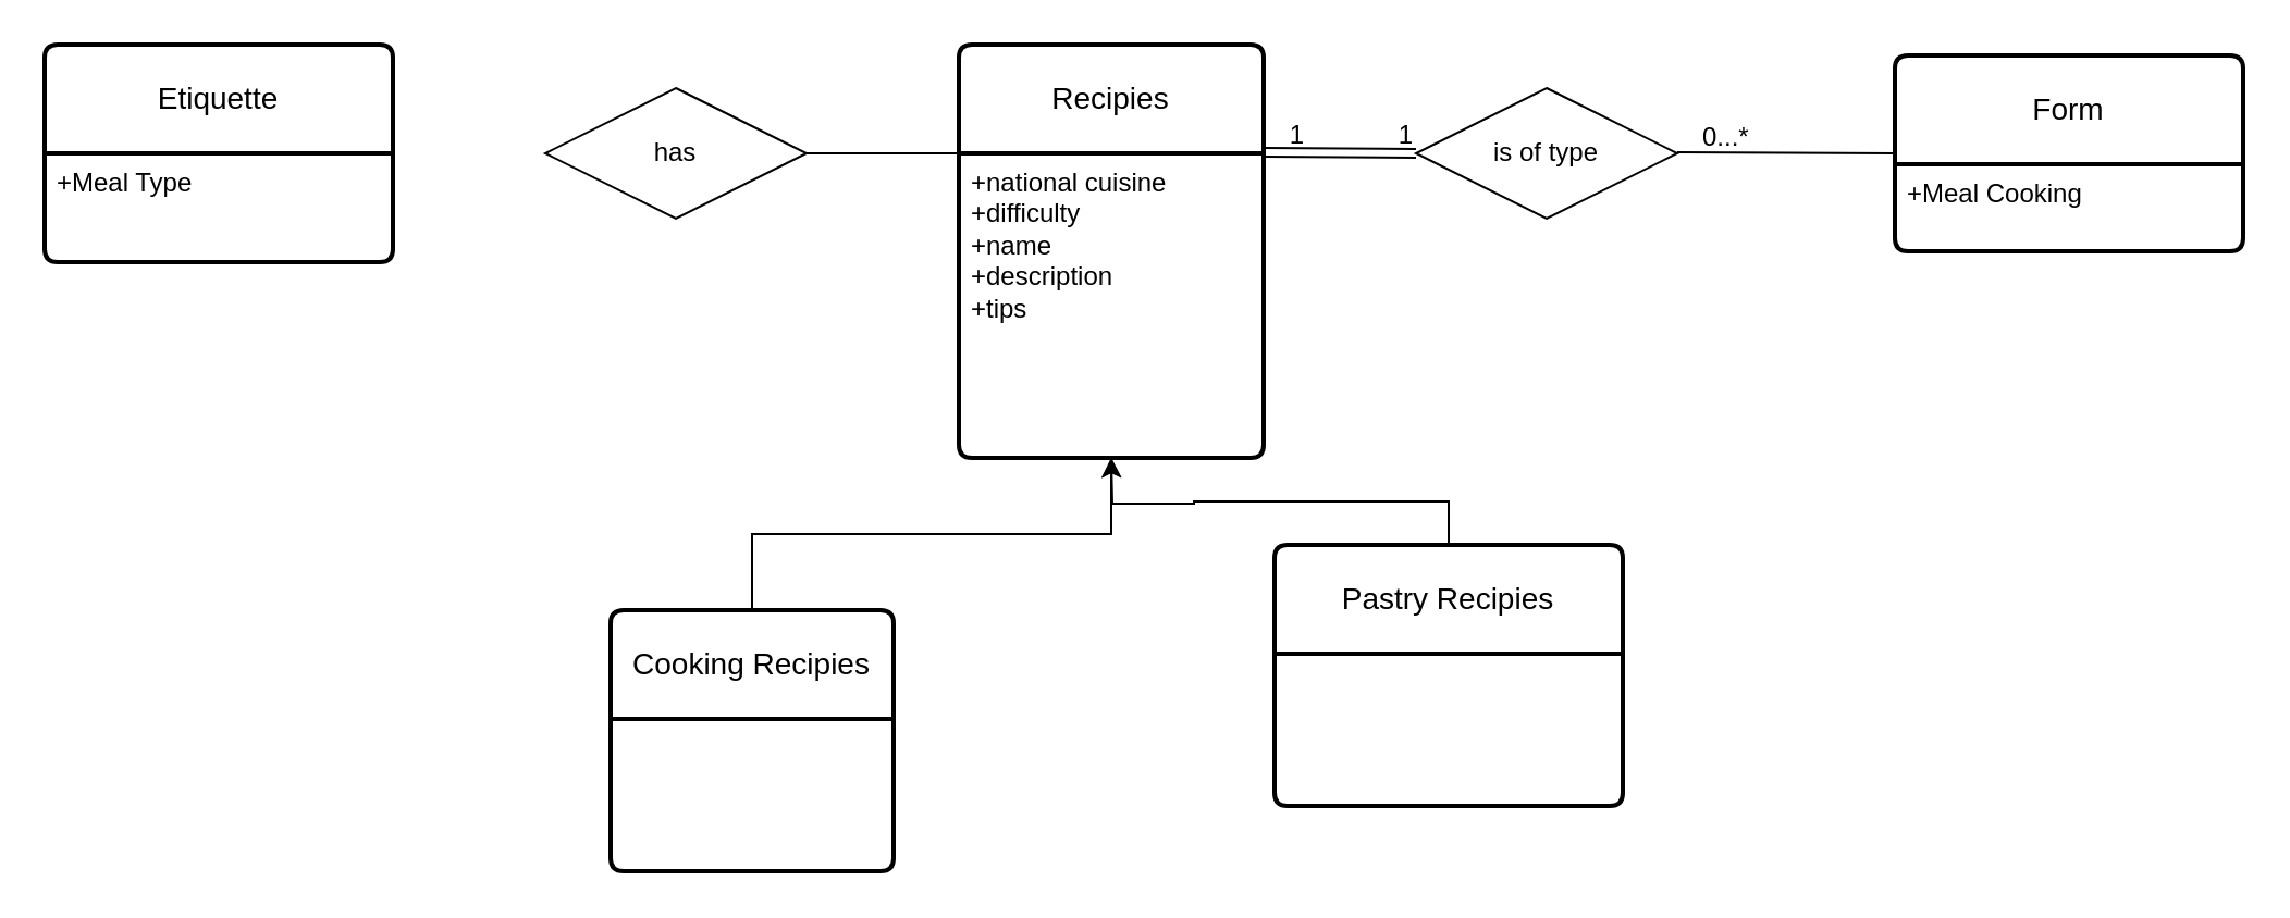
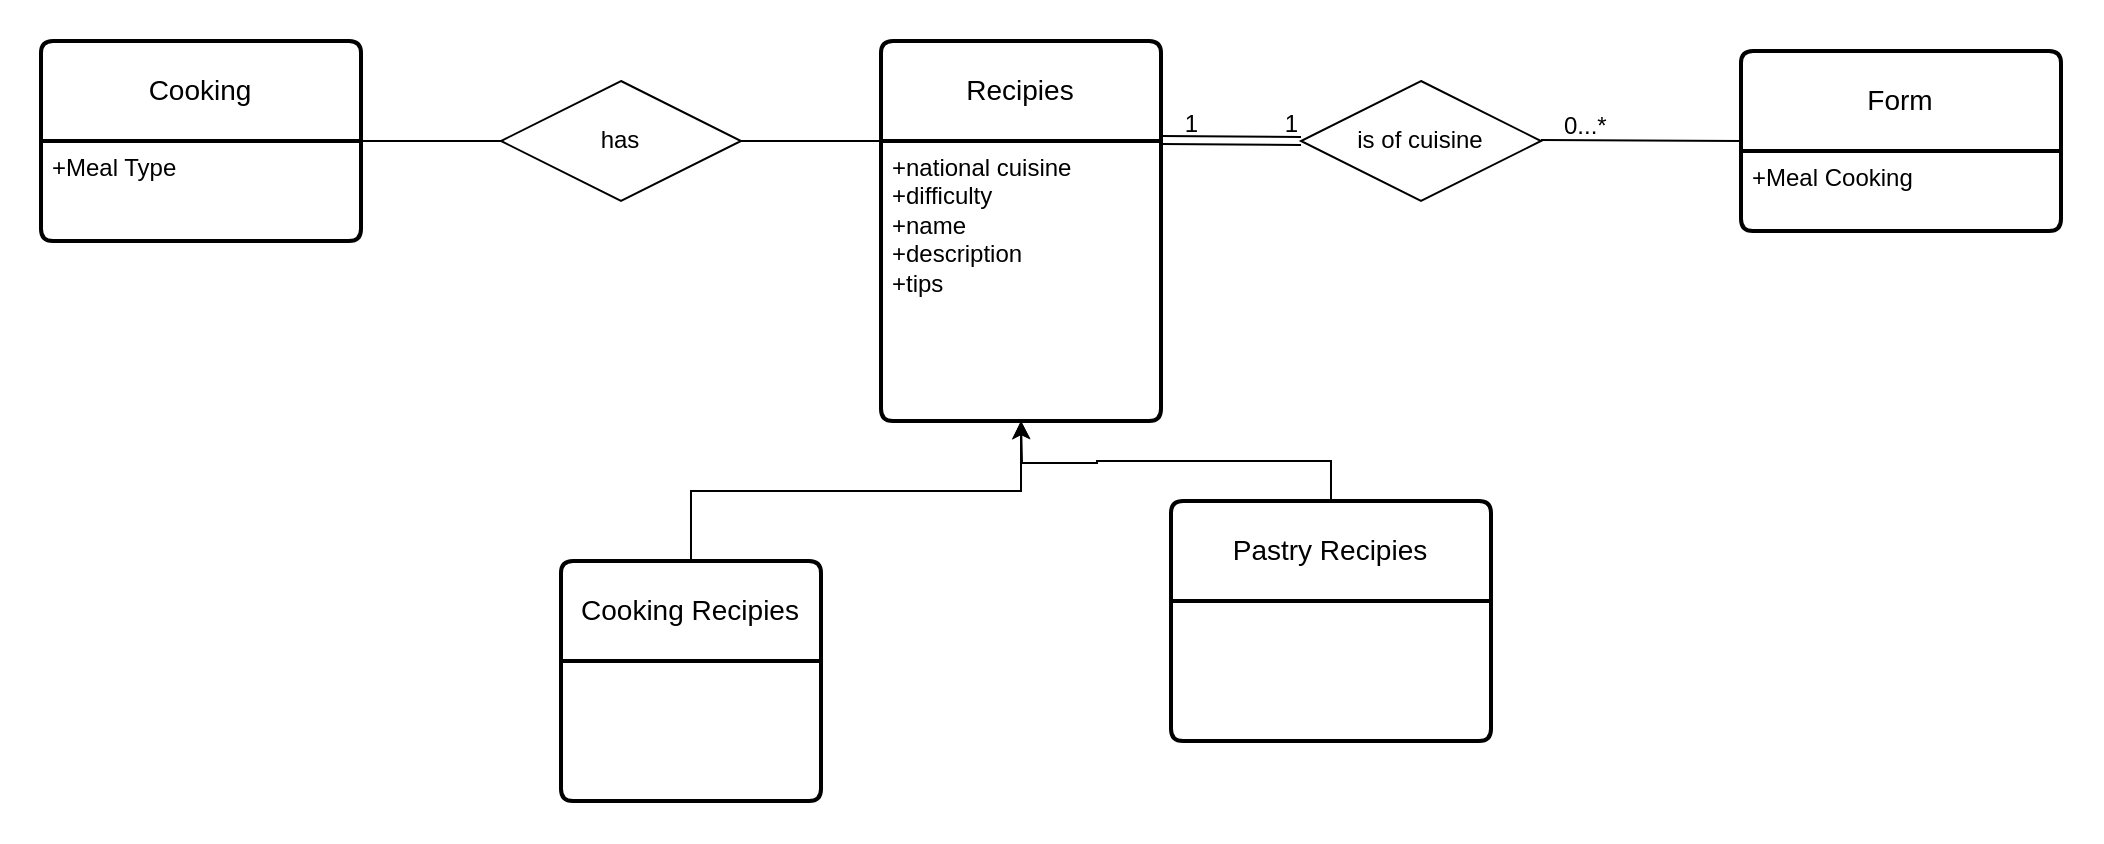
- <mxCell id="16" value="Etiquette" style="swimlane;childLayout=stackLayout;horizontal=1;startSize=50;horizontalStack=0;rounded=1;fontSize=14;fontStyle=0;strokeWidth=2;resizeParent=0;resizeLast=1;shadow=0;dashed=0;align=center;arcSize=4;whiteSpace=wrap;html=1;" vertex="1" parent="1"><mxGeometry x="20" y="20" width="160" height="100" as="geometry" /></mxCell>
+ <mxCell id="16" value="Cooking" style="swimlane;childLayout=stackLayout;horizontal=1;startSize=50;horizontalStack=0;rounded=1;fontSize=14;fontStyle=0;strokeWidth=2;resizeParent=0;resizeLast=1;shadow=0;dashed=0;align=center;arcSize=4;whiteSpace=wrap;html=1;" vertex="1" parent="1"><mxGeometry x="20" y="20" width="160" height="100" as="geometry" /></mxCell>
+ <mxCell id="20" value="" style="endArrow=none;html=1;rounded=0;exitX=1;exitY=0;exitDx=0;exitDy=0;entryX=0;entryY=0.5;entryDx=0;entryDy=0;" edge="1" parent="1" source="17" target="18"><mxGeometry relative="1" as="geometry"><mxPoint x="90" y="69" as="sourcePoint" /><mxPoint y="69" as="targetPoint" x="250" /></mxGeometry></mxCell>
- <mxCell id="10" value="is of type" style="shape=rhombus;perimeter=rhombusPerimeter;whiteSpace=wrap;html=1;align=center;" vertex="1" parent="1"><mxGeometry x="650" y="40" width="120" height="60" as="geometry" /></mxCell>
+ <mxCell id="10" value="is of cuisine" style="shape=rhombus;perimeter=rhombusPerimeter;whiteSpace=wrap;html=1;align=center;" vertex="1" parent="1"><mxGeometry x="650" y="40" width="120" height="60" as="geometry" /></mxCell>
